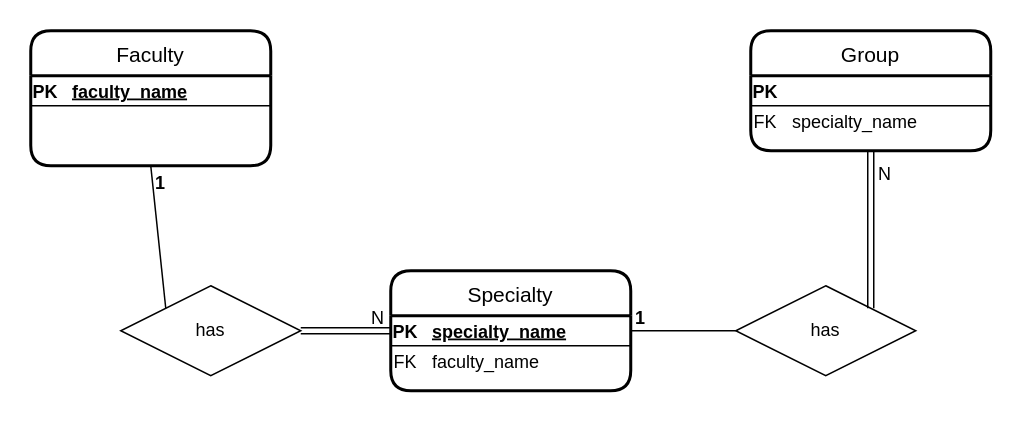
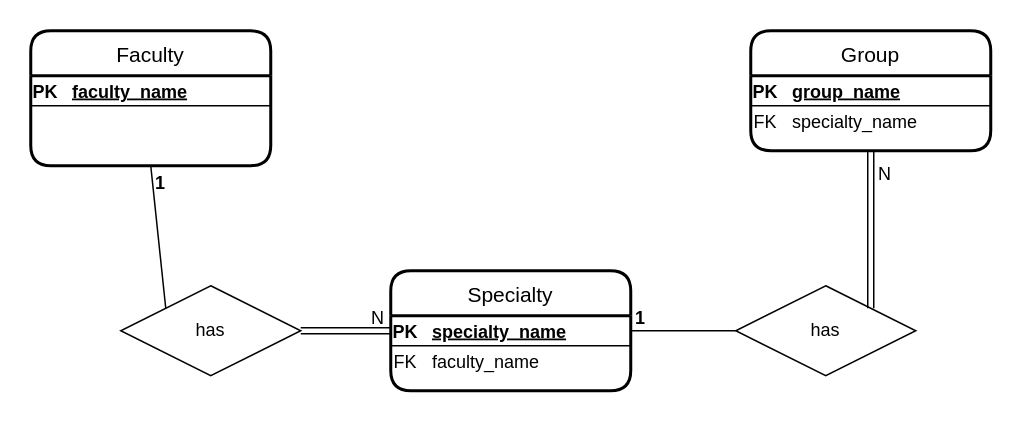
+ <mxCell id="19" value="group_name" style="shape=partialRectangle;connectable=0;fillColor=none;top=0;left=0;bottom=0;right=0;align=left;spacingLeft=6;fontStyle=5;overflow=hidden;" vertex="1" parent="17"><mxGeometry x="20" width="140" height="20" as="geometry"><mxRectangle width="140" height="20" as="alternateBounds" /></mxGeometry></mxCell>
